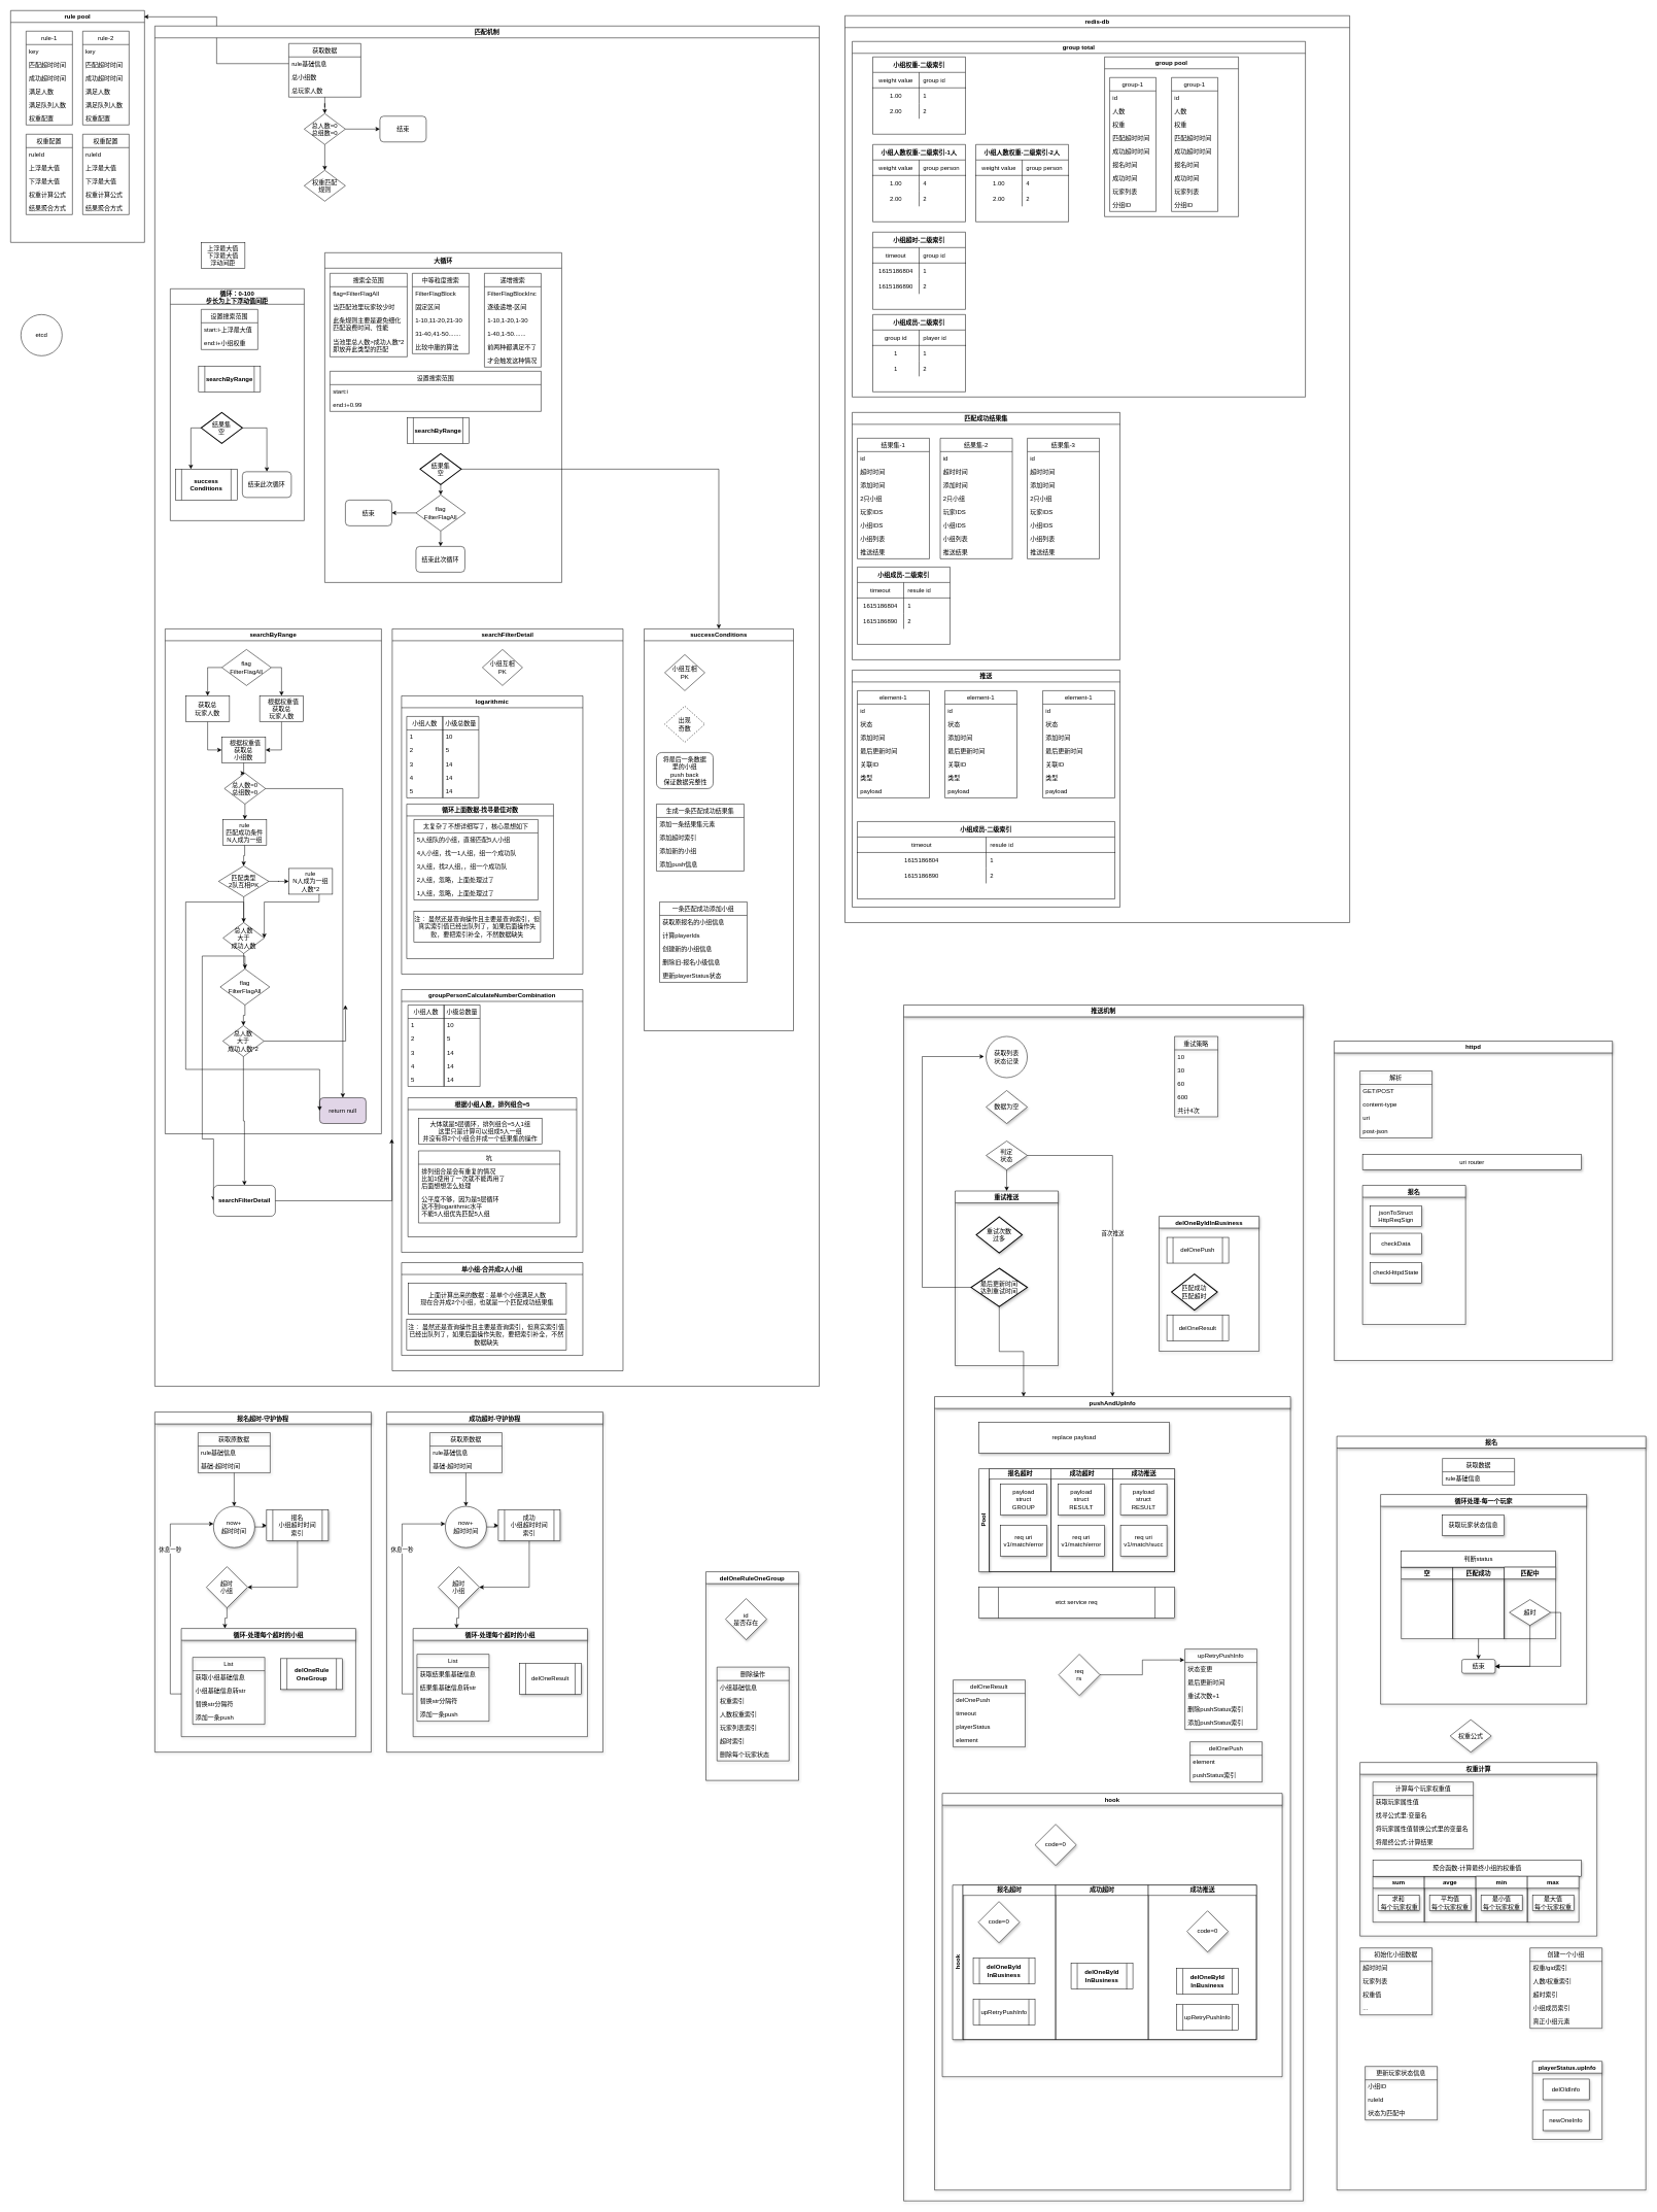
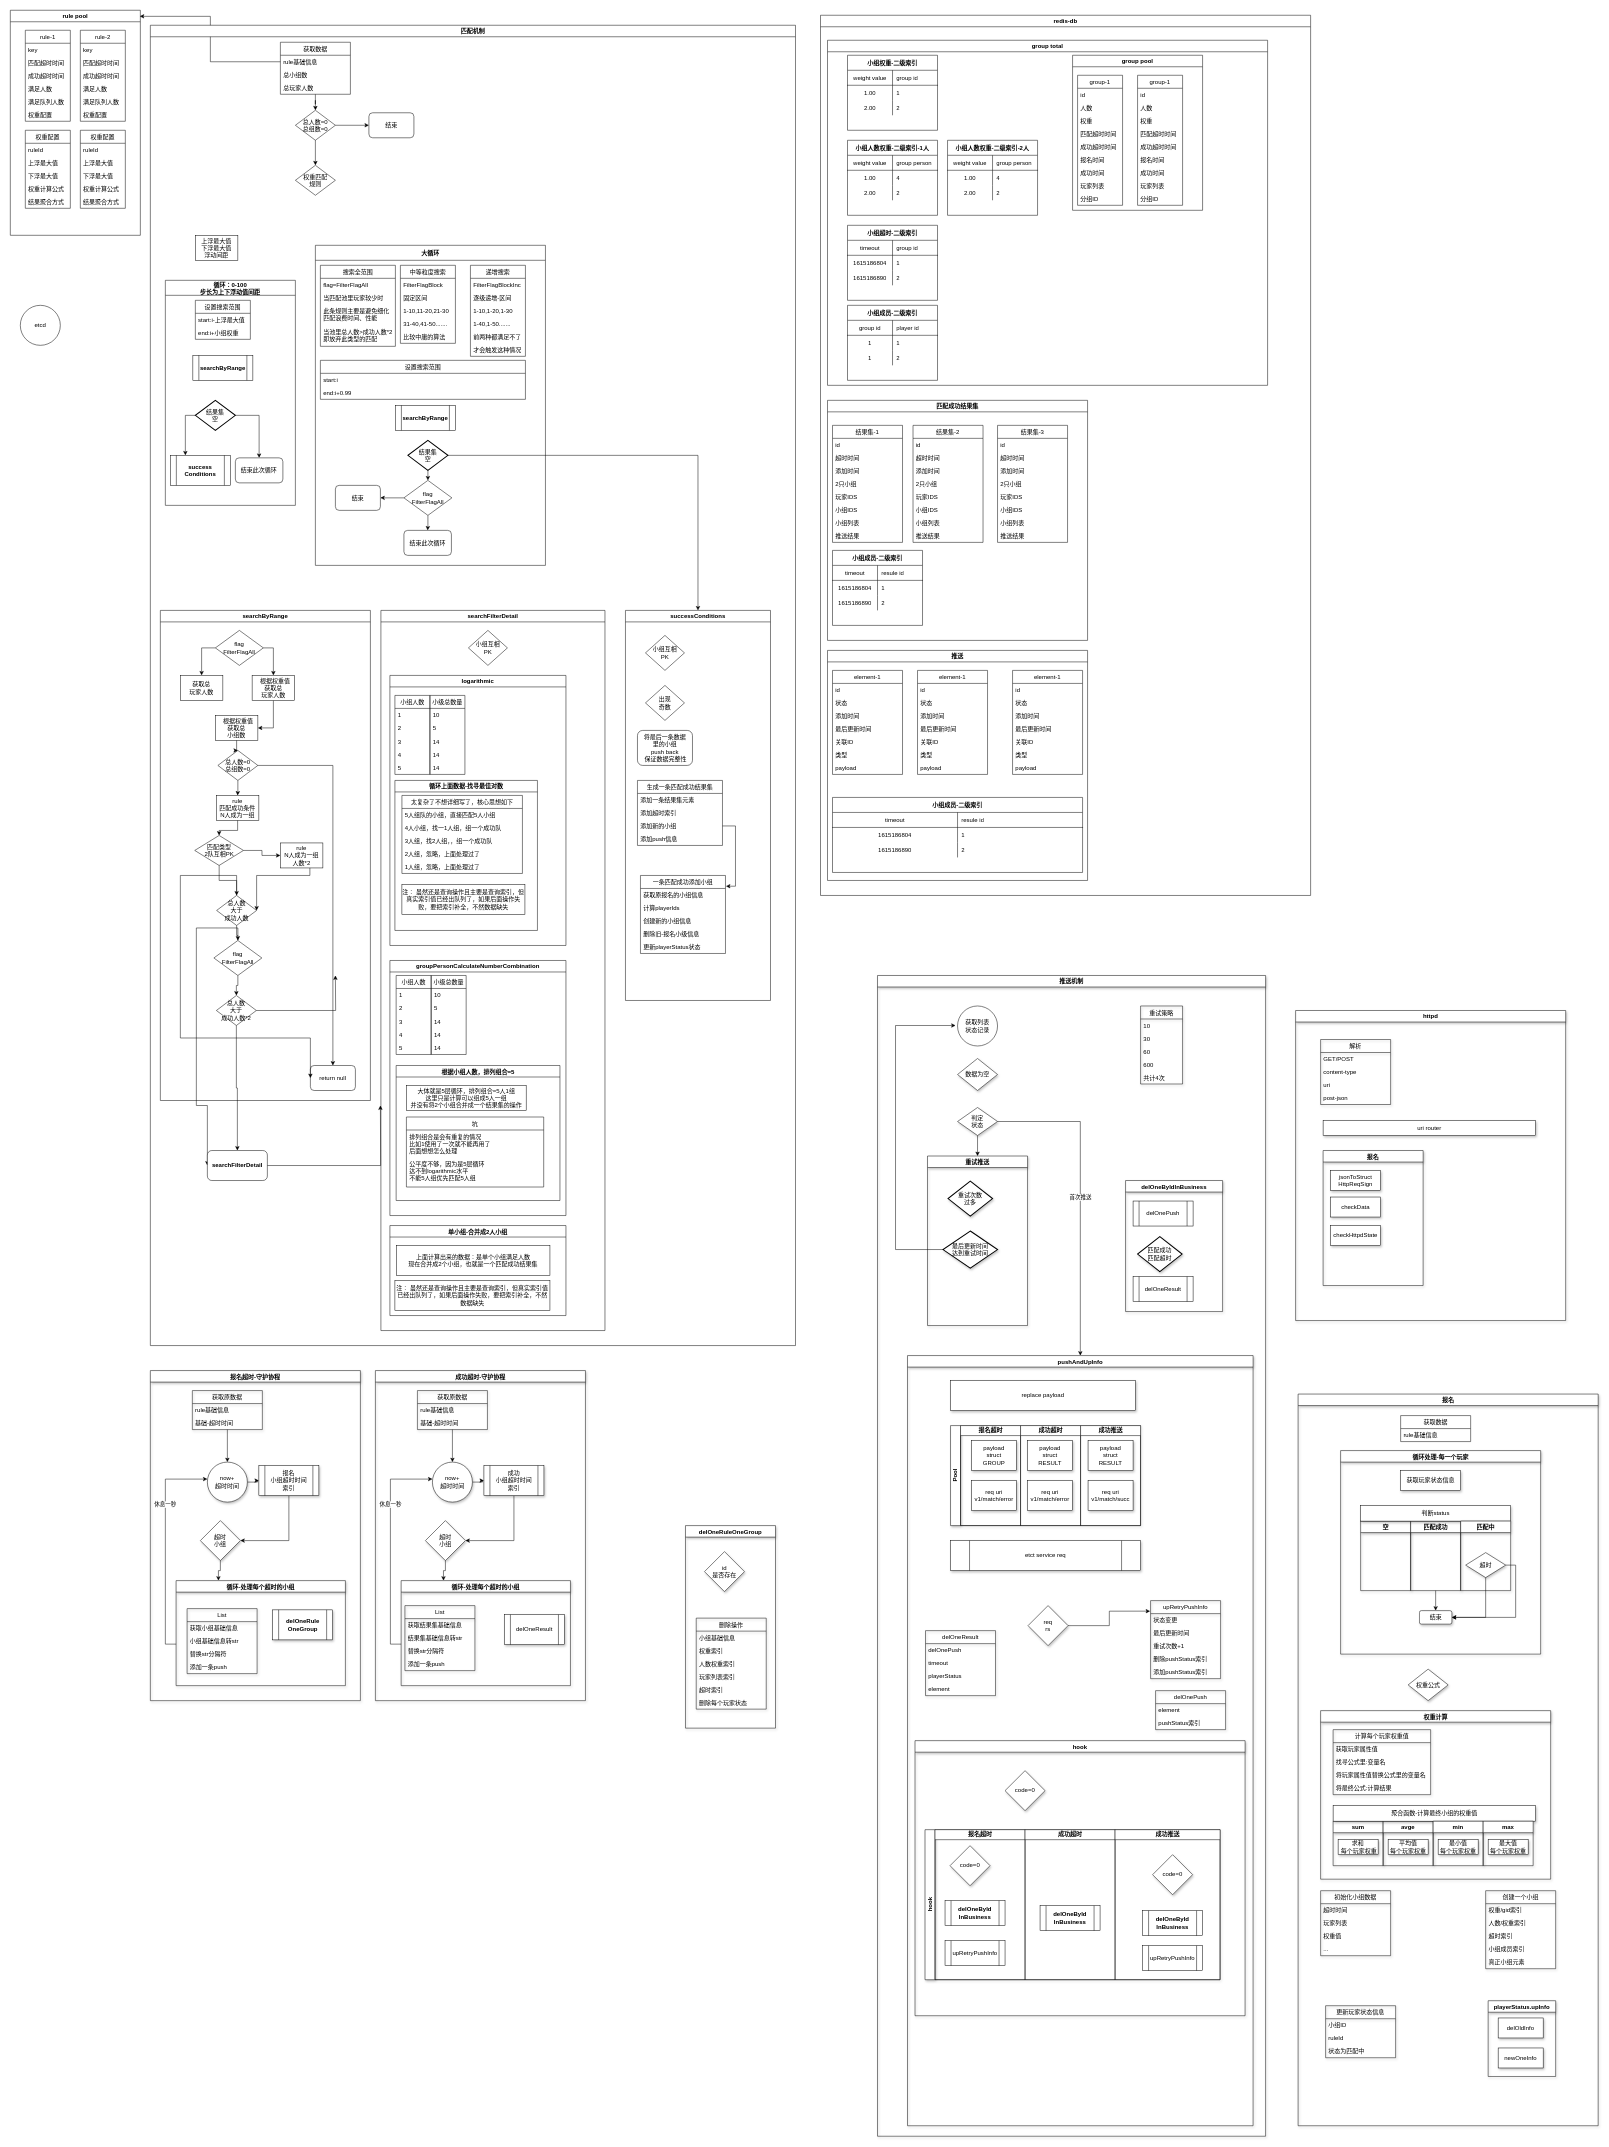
- <mxCell id="164" value="出现&lt;br&gt;奇数" style="rhombus;whiteSpace=wrap;html=1;dashed=1;" vertex="1" parent="157"><mxGeometry x="40" y="150" width="78" height="70" as="geometry" /></mxCell>
+ <mxCell id="164" value="出现&lt;br&gt;奇数" style="rhombus;whiteSpace=wrap;html=1;" vertex="1" parent="157"><mxGeometry x="40" y="150" width="78" height="70" as="geometry" /></mxCell>
- <mxCell id="51" style="edgeStyle=orthogonalEdgeStyle;rounded=0;orthogonalLoop=1;jettySize=auto;html=1;entryX=0;entryY=0.5;entryDx=0;entryDy=0;" edge="1" parent="47" source="52" target="55"><mxGeometry relative="1" as="geometry" /></mxCell>
- <mxCell id="57" value="匹配类型&lt;br&gt;2队互相PK" style="rhombus;whiteSpace=wrap;html=1;" vertex="1" parent="47"><mxGeometry x="103.75" y="460" width="97.5" height="60" as="geometry" /></mxCell>
+ <mxCell id="57" value="匹配类型&lt;br&gt;2队互相PK" style="rhombus;whiteSpace=wrap;html=1;" vertex="1" parent="47"><mxGeometry x="68.75" y="450" width="97.5" height="60" as="geometry" /></mxCell>
+ <mxCell id="172" style="edgeStyle=orthogonalEdgeStyle;rounded=0;orthogonalLoop=1;jettySize=auto;html=1;entryX=1.006;entryY=0.138;entryDx=0;entryDy=0;entryPerimeter=0;" edge="1" parent="157" source="162" target="166"><mxGeometry relative="1" as="geometry" /></mxCell>
- <mxCell id="59" value="return null" style="rounded=1;whiteSpace=wrap;html=1;fillColor=#e1d5e7;" vertex="1" parent="47"><mxGeometry x="300" y="910" width="90" height="50" as="geometry" /></mxCell>
+ <mxCell id="59" value="return null" style="rounded=1;whiteSpace=wrap;html=1;" vertex="1" parent="47"><mxGeometry x="300" y="910" width="90" height="50" as="geometry" /></mxCell>
- <mxCell id="379" style="edgeStyle=orthogonalEdgeStyle;rounded=0;orthogonalLoop=1;jettySize=auto;html=1;exitX=0.5;exitY=1;exitDx=0;exitDy=0;exitPerimeter=0;entryX=0.25;entryY=0;entryDx=0;entryDy=0;" edge="1" parent="322" source="330" target="331"><mxGeometry relative="1" as="geometry" /></mxCell>
